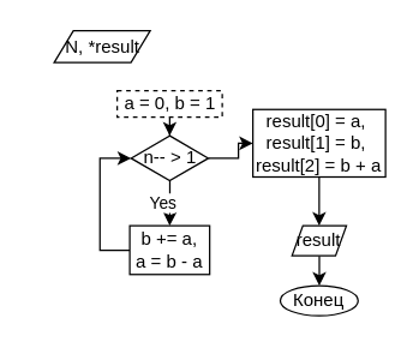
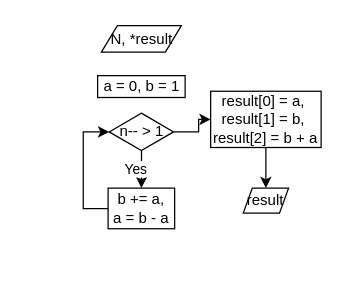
- <mxCell id="14" value="N, *result" style="shape=parallelogram;perimeter=parallelogramPerimeter;whiteSpace=wrap;html=1;fontFamily=Helvetica;fontSize=12;fontColor=#000000;align=center;strokeColor=#000000;fillColor=#ffffff;" vertex="1" parent="1"><mxGeometry x="35.5" y="20" width="64" height="21.25" as="geometry" /></mxCell>
+ <mxCell id="14" value="N, *result" style="shape=parallelogram;perimeter=parallelogramPerimeter;whiteSpace=wrap;html=1;fontFamily=Helvetica;fontSize=12;fontColor=#000000;align=center;strokeColor=#000000;fillColor=#ffffff;" vertex="1" parent="1"><mxGeometry x="80.5" y="20" width="64" height="21.25" as="geometry" /></mxCell>
- <mxCell id="3" value="a = 0, b = 1" style="rounded=0;whiteSpace=wrap;html=1;fontFamily=Helvetica;fontSize=12;fontColor=#000000;align=center;strokeColor=#000000;fillColor=#ffffff;dashed=1;" vertex="1" parent="1"><mxGeometry x="77.5" y="60" width="70" height="17.5" as="geometry" /></mxCell>
+ <mxCell id="3" value="a = 0, b = 1" style="rounded=0;whiteSpace=wrap;html=1;fontFamily=Helvetica;fontSize=12;fontColor=#000000;align=center;strokeColor=#000000;fillColor=#ffffff;" vertex="1" parent="1"><mxGeometry x="77.5" y="60" width="70" height="17.5" as="geometry" /></mxCell>
- <mxCell id="2" style="edgeStyle=orthogonalEdgeStyle;rounded=0;orthogonalLoop=1;jettySize=auto;html=1;entryX=0.5;entryY=0;entryDx=0;entryDy=0;" edge="1" parent="1" source="3" target="6"><mxGeometry relative="1" as="geometry" /></mxCell>
- <mxCell id="9" style="edgeStyle=orthogonalEdgeStyle;rounded=0;orthogonalLoop=1;jettySize=auto;html=1;entryX=0.5;entryY=0;entryDx=0;entryDy=0;" edge="1" parent="1" source="10" target="11"><mxGeometry relative="1" as="geometry" /></mxCell>
- <mxCell id="11" value="Конец" style="ellipse;whiteSpace=wrap;html=1;" vertex="1" parent="1"><mxGeometry x="186.18" y="190" width="51.87" height="20" as="geometry" /></mxCell>
